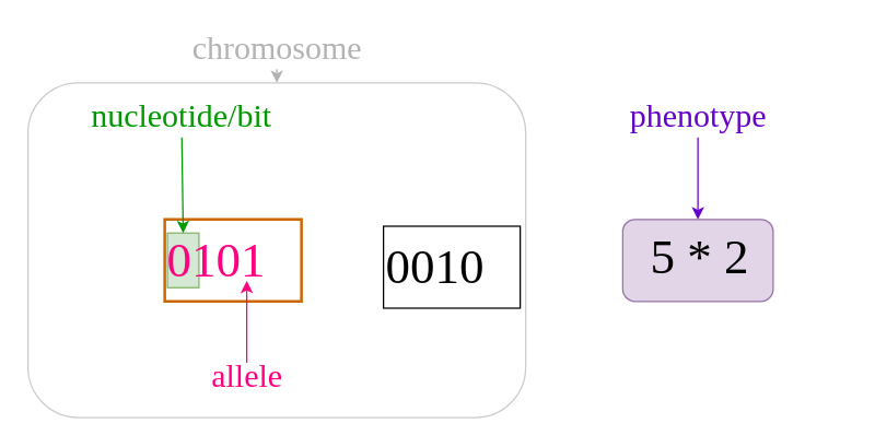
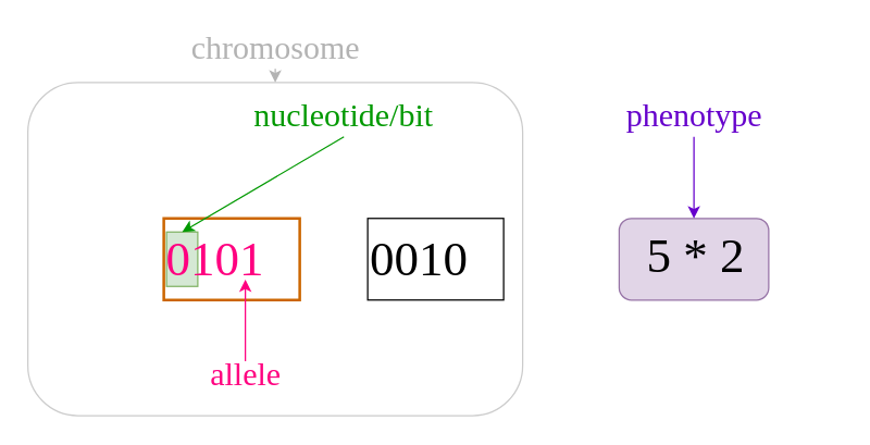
- <mxCell id="6" value="&lt;font style=&quot;font-size: 24px;&quot; face=&quot;Verdana&quot; color=&quot;#009900&quot;&gt;nucleotide/bit&lt;br&gt;&lt;/font&gt;" style="text;html=1;strokeColor=none;fillColor=none;align=center;verticalAlign=middle;whiteSpace=wrap;rounded=0;" parent="1" vertex="1"><mxGeometry x="25" y="70" width="215" height="30" as="geometry" /></mxCell>
+ <mxCell id="6" value="&lt;font style=&quot;font-size: 24px;&quot; face=&quot;Verdana&quot; color=&quot;#009900&quot;&gt;nucleotide/bit&lt;br&gt;&lt;/font&gt;" style="text;html=1;strokeColor=none;fillColor=none;align=center;verticalAlign=middle;whiteSpace=wrap;rounded=0;" parent="1" vertex="1"><mxGeometry x="145" y="70" width="215" height="30" as="geometry" /></mxCell>
- <mxCell id="11" value="&lt;font style=&quot;font-size: 36px;&quot; face=&quot;Verdana&quot;&gt;0010&lt;/font&gt;" style="text;html=1;strokeColor=default;fillColor=none;align=left;verticalAlign=middle;whiteSpace=wrap;rounded=0;" parent="1" vertex="1"><mxGeometry x="280" y="165" width="100" height="60" as="geometry" /></mxCell>
+ <mxCell id="11" value="&lt;font style=&quot;font-size: 36px;&quot; face=&quot;Verdana&quot;&gt;0010&lt;/font&gt;" style="text;html=1;strokeColor=default;fillColor=none;align=left;verticalAlign=middle;whiteSpace=wrap;rounded=0;" parent="1" vertex="1"><mxGeometry x="270" y="160" width="100" height="60" as="geometry" /></mxCell>
